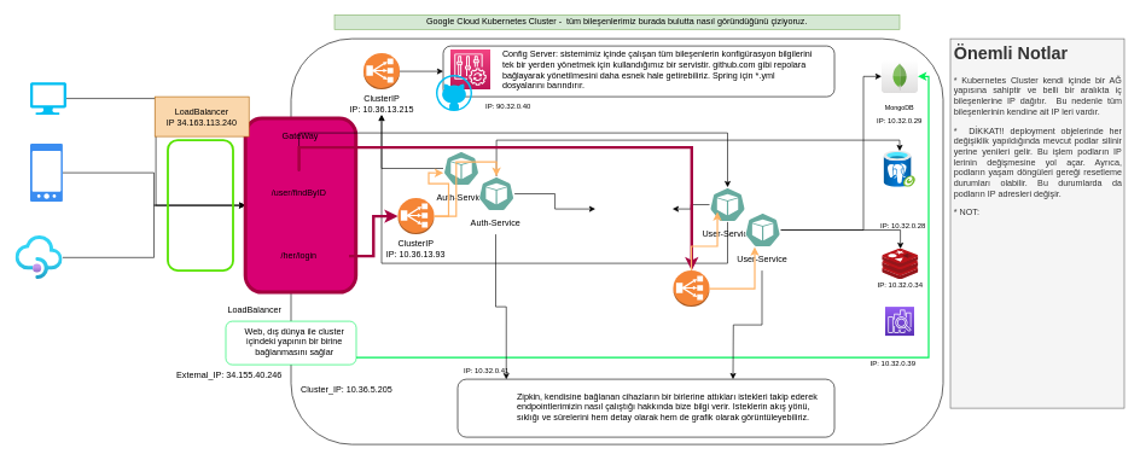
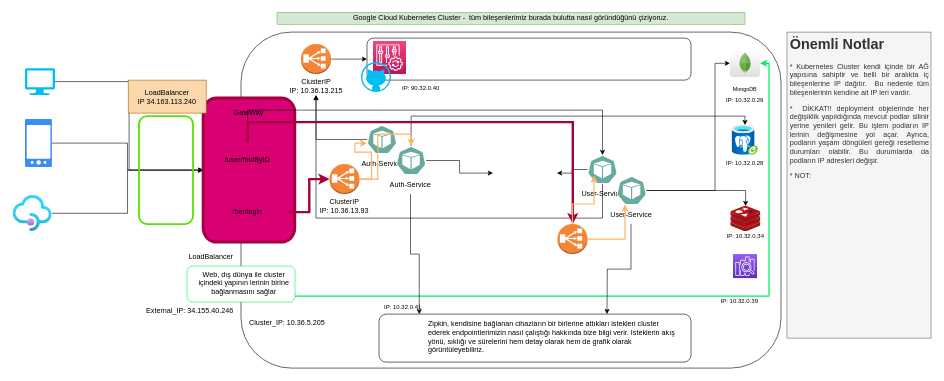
- <mxCell id="34" value="Config Server: sistemimiz içinde çalışan tüm bileşenlerin konfigürasyon bilgilerini tek bir yerden yönetmek için kullandığımız bir servistir. github.com gibi repolara bağlayarak yönetilmesini daha esnek hale getirebiliriz. Spring için *.yml dosyalarını barındırır." style="text;html=1;strokeColor=none;fillColor=none;align=left;verticalAlign=middle;whiteSpace=wrap;rounded=0;" parent="30" vertex="1"><mxGeometry x="90" y="5" width="440" height="55" as="geometry" /></mxCell>
- <mxCell id="16" value="&lt;font style=&quot;font-size: 10px;&quot;&gt;IP:&amp;nbsp;10.32.0.28&lt;/font&gt;" style="text;html=1;strokeColor=none;fillColor=none;align=center;verticalAlign=middle;whiteSpace=wrap;rounded=0;" parent="1" vertex="1"><mxGeometry x="1206" y="303" width="80" height="15" as="geometry" /></mxCell>
+ <mxCell id="16" value="&lt;font style=&quot;font-size: 10px;&quot;&gt;IP:&amp;nbsp;10.32.0.28&lt;/font&gt;" style="text;html=1;strokeColor=none;fillColor=none;align=center;verticalAlign=middle;whiteSpace=wrap;rounded=0;" parent="1" vertex="1"><mxGeometry x="1201" y="263" width="80" height="15" as="geometry" /></mxCell>
- <mxCell id="45" value="Web, dış dünya ile cluster içindeki yapının bir birine bağlanmasını sağlar" style="text;html=1;strokeColor=none;fillColor=none;align=center;verticalAlign=middle;whiteSpace=wrap;rounded=0;" parent="1" vertex="1"><mxGeometry x="321" y="448" width="170" height="45" as="geometry" /></mxCell>
+ <mxCell id="45" value="Web, dış dünya ile cluster içindeki yapının lerinin birine bağlanmasını sağlar" style="text;html=1;strokeColor=none;fillColor=none;align=center;verticalAlign=middle;whiteSpace=wrap;rounded=0;" parent="1" vertex="1"><mxGeometry x="321" y="448" width="170" height="45" as="geometry" /></mxCell>
- <mxCell id="26" value="Zipkin, kendisine bağlanan cihazların bir birlerine attıkları istekleri takip ederek endpointlerimizin nasıl çalıştığı hakkında bize bilgi verir. Isteklerin akış yönü, sıklığı ve sürelerini hem detay olarak hem de grafik olarak görüntüleyebiliriz." style="text;html=1;strokeColor=none;fillColor=none;align=left;verticalAlign=middle;whiteSpace=wrap;rounded=0;" parent="23" vertex="1"><mxGeometry x="80" y="5" width="420" height="65" as="geometry" /></mxCell>
+ <mxCell id="26" value="Zipkin, kendisine bağlanan cihazların bir birlerine attıkları istekleri cluster ederek endpointlerimizin nasıl çalıştığı hakkında bize bilgi verir. Isteklerin akış yönü, sıklığı ve sürelerini hem detay olarak hem de grafik olarak görüntüleyebiliriz." style="text;html=1;strokeColor=none;fillColor=none;align=left;verticalAlign=middle;whiteSpace=wrap;rounded=0;" parent="23" vertex="1"><mxGeometry x="80" y="5" width="420" height="65" as="geometry" /></mxCell>
